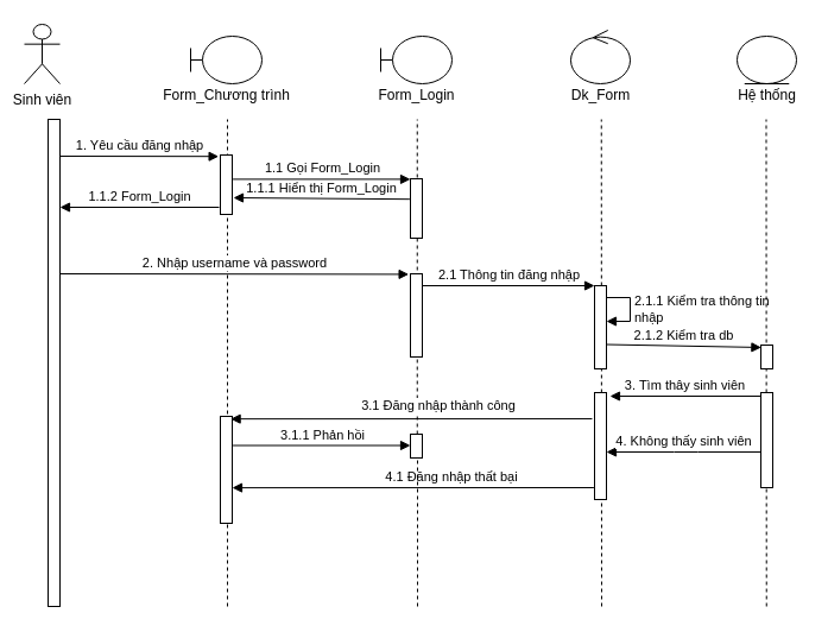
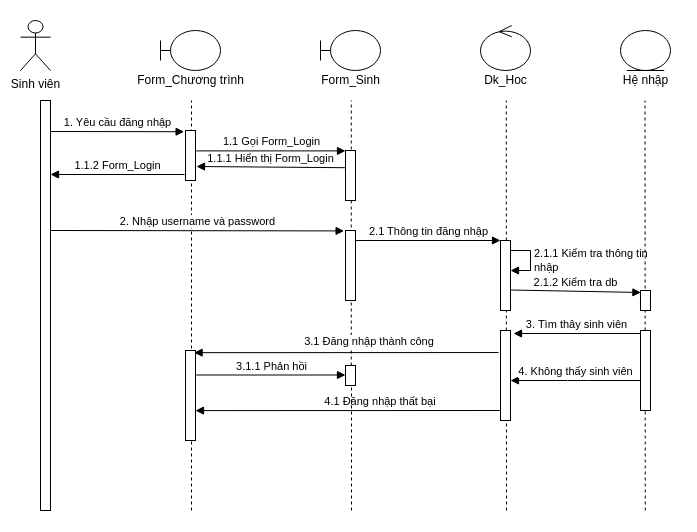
- <mxCell id="8" value="Form_Login" style="text;html=1;align=center;verticalAlign=middle;resizable=0;points=[];autosize=1;strokeColor=none;fillColor=none;" parent="1" vertex="1"><mxGeometry x="310" y="70" width="80" height="20" as="geometry" /></mxCell>
+ <mxCell id="8" value="Form_Sinh" style="text;html=1;align=center;verticalAlign=middle;resizable=0;points=[];autosize=1;strokeColor=none;fillColor=none;" parent="1" vertex="1"><mxGeometry x="310" y="70" width="80" height="20" as="geometry" /></mxCell>
- <mxCell id="11" value="Dk_Form" style="text;html=1;align=center;verticalAlign=middle;resizable=0;points=[];autosize=1;strokeColor=none;fillColor=none;" parent="1" vertex="1"><mxGeometry x="475" y="70" width="60" height="20" as="geometry" /></mxCell>
+ <mxCell id="11" value="Dk_Hoc" style="text;html=1;align=center;verticalAlign=middle;resizable=0;points=[];autosize=1;strokeColor=none;fillColor=none;" parent="1" vertex="1"><mxGeometry x="475" y="70" width="60" height="20" as="geometry" /></mxCell>
- <mxCell id="14" value="Hệ thống" style="text;html=1;align=center;verticalAlign=middle;resizable=0;points=[];autosize=1;strokeColor=none;fillColor=none;" parent="1" vertex="1"><mxGeometry x="615" y="70" width="60" height="20" as="geometry" /></mxCell>
+ <mxCell id="14" value="Hệ nhập" style="text;html=1;align=center;verticalAlign=middle;resizable=0;points=[];autosize=1;strokeColor=none;fillColor=none;" parent="1" vertex="1"><mxGeometry x="615" y="70" width="60" height="20" as="geometry" /></mxCell>
